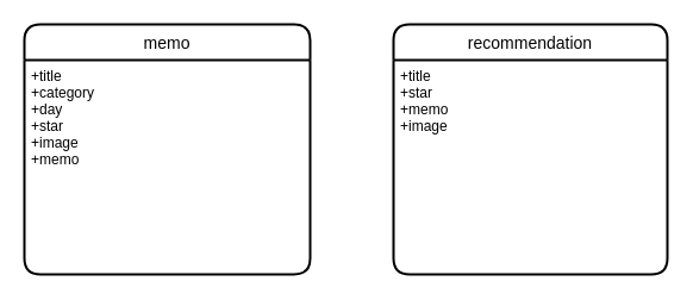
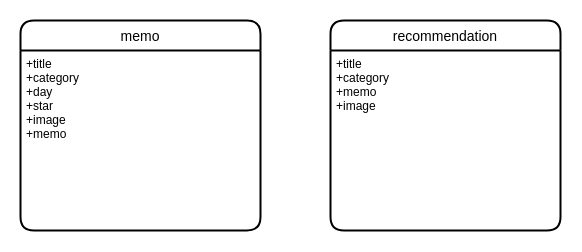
- <mxCell id="5" value="+title&#10;+star&#10;+memo&#10;+image" style="align=left;strokeColor=none;fillColor=none;spacingLeft=4;fontSize=12;verticalAlign=top;resizable=0;rotatable=0;part=1;" parent="4" vertex="1"><mxGeometry y="30" width="230" height="180" as="geometry" /></mxCell>
+ <mxCell id="5" value="+title&#10;+category&#10;+memo&#10;+image" style="align=left;strokeColor=none;fillColor=none;spacingLeft=4;fontSize=12;verticalAlign=top;resizable=0;rotatable=0;part=1;" parent="4" vertex="1"><mxGeometry y="30" width="230" height="180" as="geometry" /></mxCell>
